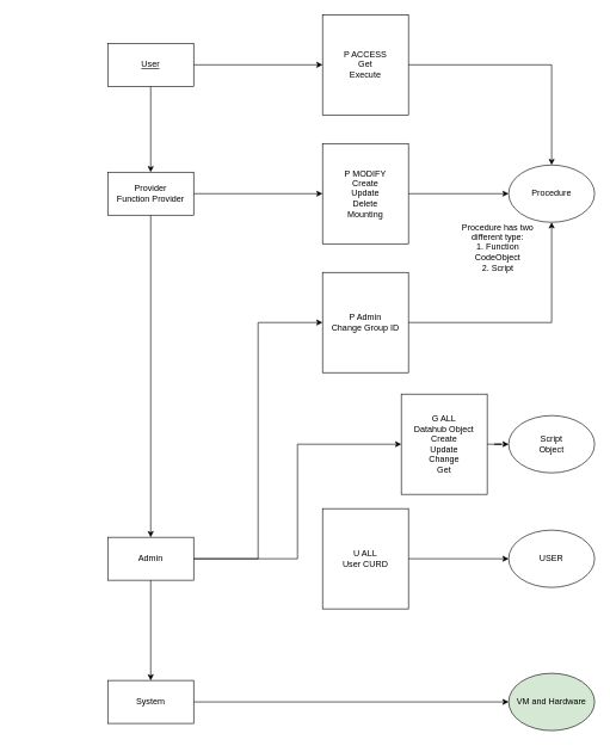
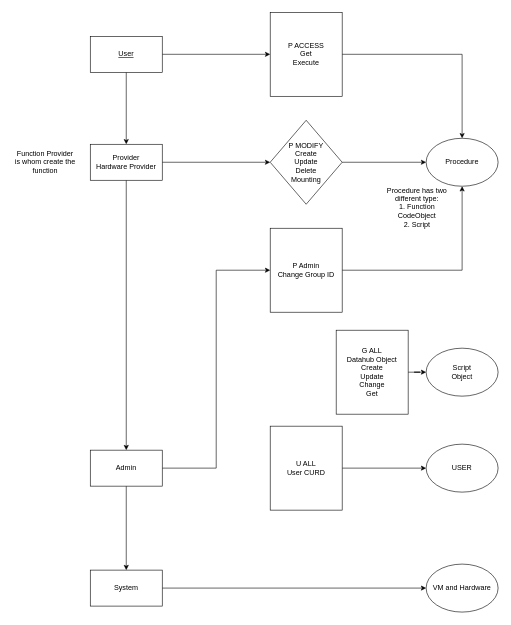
+ <mxCell id="22" value="Function Provider&lt;br&gt;is whom create the function" style="text;html=1;strokeColor=none;fillColor=none;align=center;verticalAlign=middle;whiteSpace=wrap;rounded=0;" parent="1" vertex="1"><mxGeometry x="20" y="245" width="110" height="50" as="geometry" /></mxCell>
- <mxCell id="7" value="Provider&lt;br&gt;Function Provider" style="rounded=0;whiteSpace=wrap;html=1;" parent="1" vertex="1"><mxGeometry x="150" y="240" width="120" height="60" as="geometry" /></mxCell>
+ <mxCell id="7" value="Provider&lt;br&gt;Hardware Provider" style="rounded=0;whiteSpace=wrap;html=1;" parent="1" vertex="1"><mxGeometry x="150" y="240" width="120" height="60" as="geometry" /></mxCell>
- <mxCell id="15" value="P MODIFY&lt;br&gt;Create&lt;br&gt;Update&lt;br&gt;Delete&lt;br&gt;Mounting" style="rounded=0;whiteSpace=wrap;html=1;" parent="1" vertex="1"><mxGeometry x="450" y="200" width="120" height="140" as="geometry" /></mxCell>
+ <mxCell id="15" value="P MODIFY&lt;br&gt;Create&lt;br&gt;Update&lt;br&gt;Delete&lt;br&gt;Mounting" style="rhombus;whiteSpace=wrap;html=1;" parent="1" vertex="1"><mxGeometry x="450" y="200" width="120" height="140" as="geometry" /></mxCell>
- <mxCell id="9" style="edgeStyle=orthogonalEdgeStyle;rounded=0;orthogonalLoop=1;jettySize=auto;html=1;entryX=0;entryY=0.5;entryDx=0;entryDy=0;" parent="1" source="11" target="27" edge="1"><mxGeometry relative="1" as="geometry" /></mxCell>
- <mxCell id="25" value="VM and Hardware" style="ellipse;whiteSpace=wrap;html=1;fillColor=#d5e8d4;" parent="1" vertex="1"><mxGeometry x="710" y="940" width="120" height="80" as="geometry" /></mxCell>
+ <mxCell id="25" value="VM and Hardware" style="ellipse;whiteSpace=wrap;html=1;" parent="1" vertex="1"><mxGeometry x="710" y="940" width="120" height="80" as="geometry" /></mxCell>
